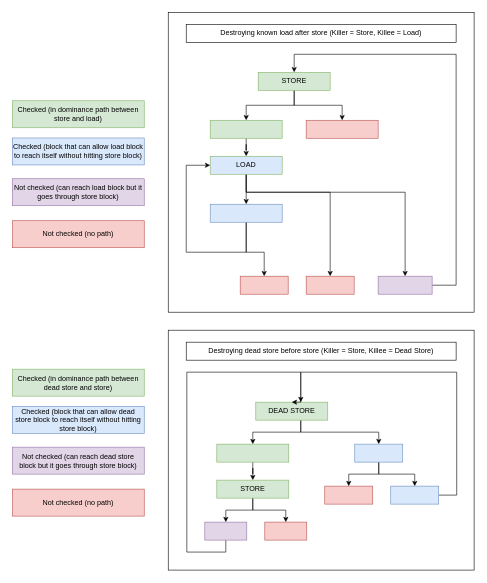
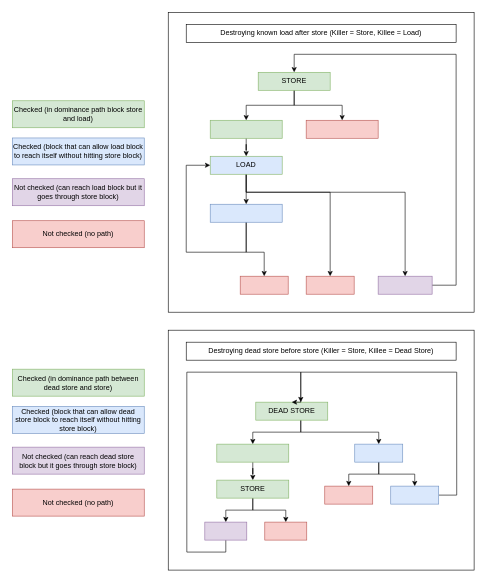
- <mxCell id="21" value="Checked (in dominance path between store and load)" style="rounded=0;whiteSpace=wrap;html=1;fillColor=#d5e8d4;strokeColor=#82b366;" vertex="1" parent="1"><mxGeometry x="20" y="167.5" width="220" height="45" as="geometry" /></mxCell>
+ <mxCell id="21" value="Checked (in dominance path block store and load)" style="rounded=0;whiteSpace=wrap;html=1;fillColor=#d5e8d4;strokeColor=#82b366;" vertex="1" parent="1"><mxGeometry x="20" y="167.5" width="220" height="45" as="geometry" /></mxCell>
